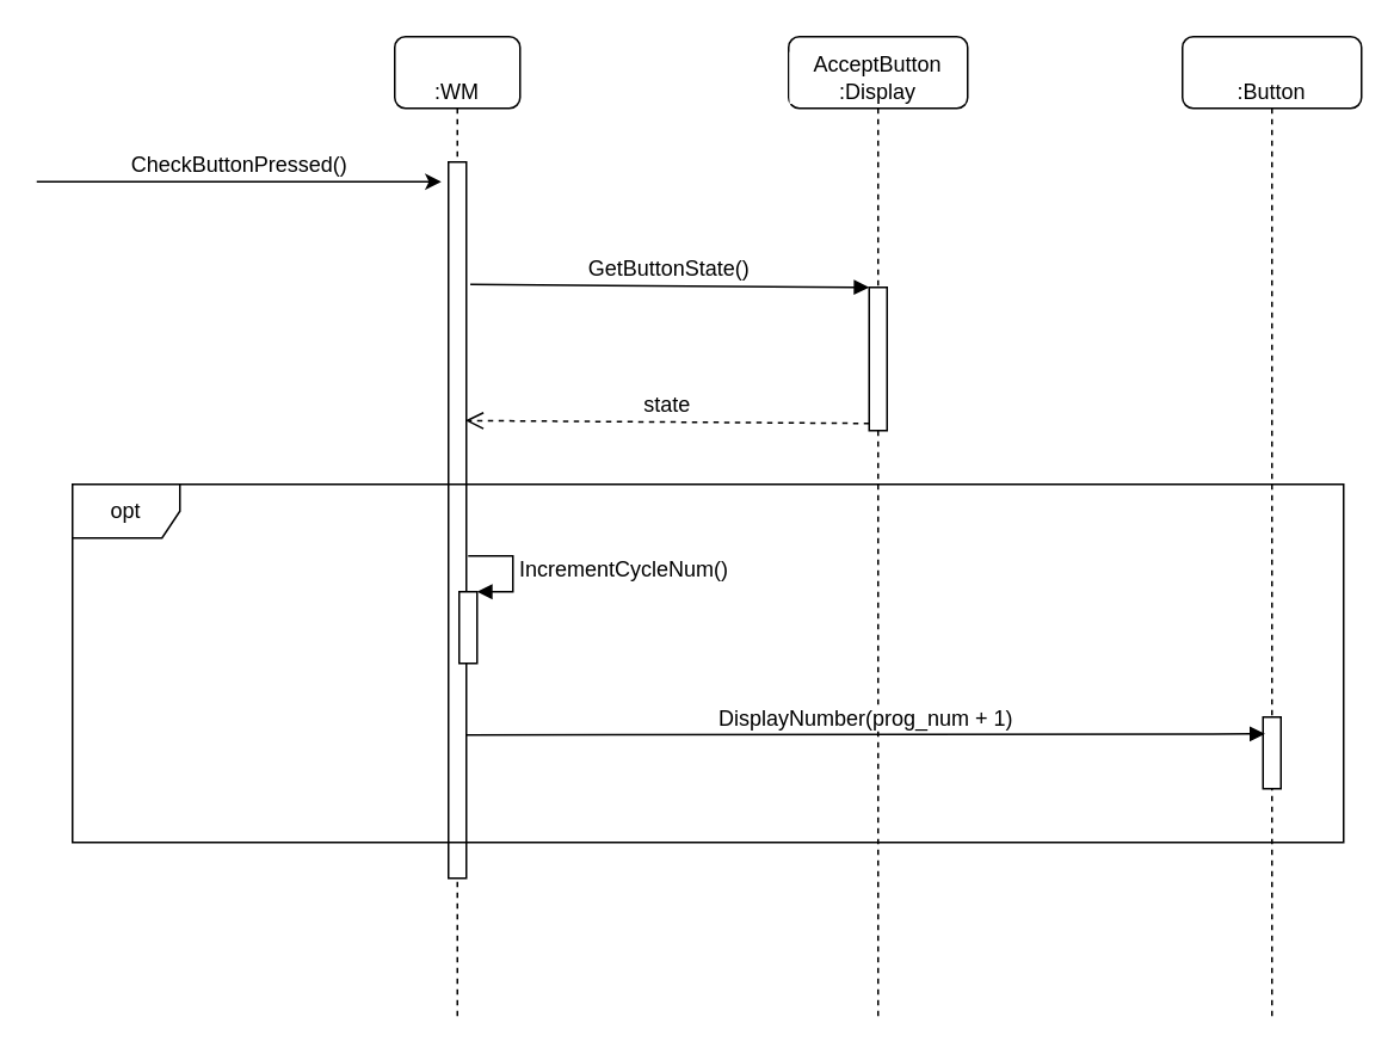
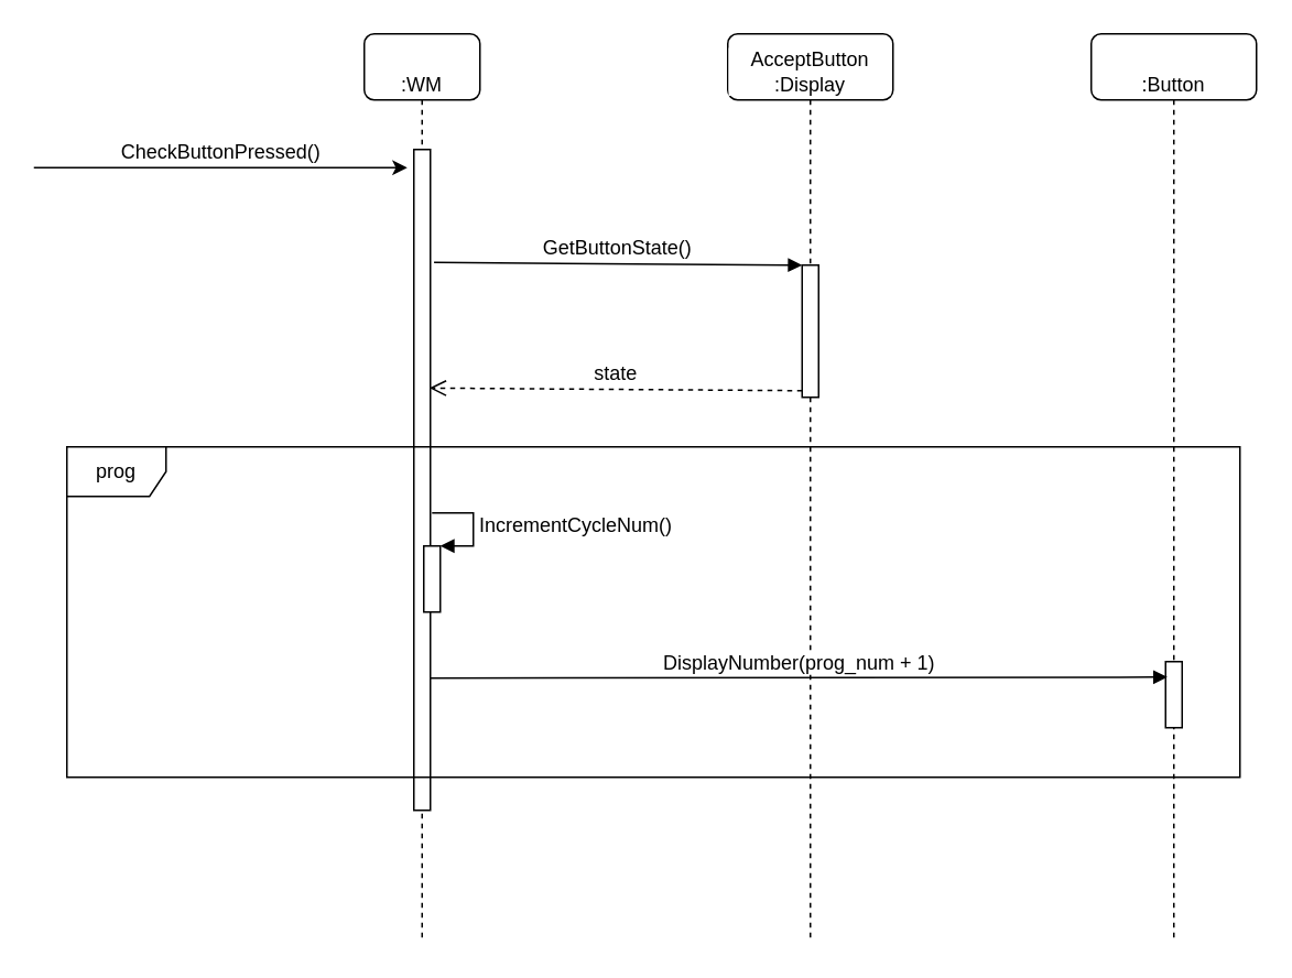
- <mxCell id="14" value="opt" style="shape=umlFrame;whiteSpace=wrap;html=1;labelBackgroundColor=#ffffff;fontFamily=Helvetica;fontSize=12;" vertex="1" parent="1"><mxGeometry x="40" y="270" width="710" height="200" as="geometry" /></mxCell>
+ <mxCell id="14" value="prog" style="shape=umlFrame;whiteSpace=wrap;html=1;labelBackgroundColor=#ffffff;fontFamily=Helvetica;fontSize=12;" vertex="1" parent="1"><mxGeometry x="40" y="270" width="710" height="200" as="geometry" /></mxCell>
